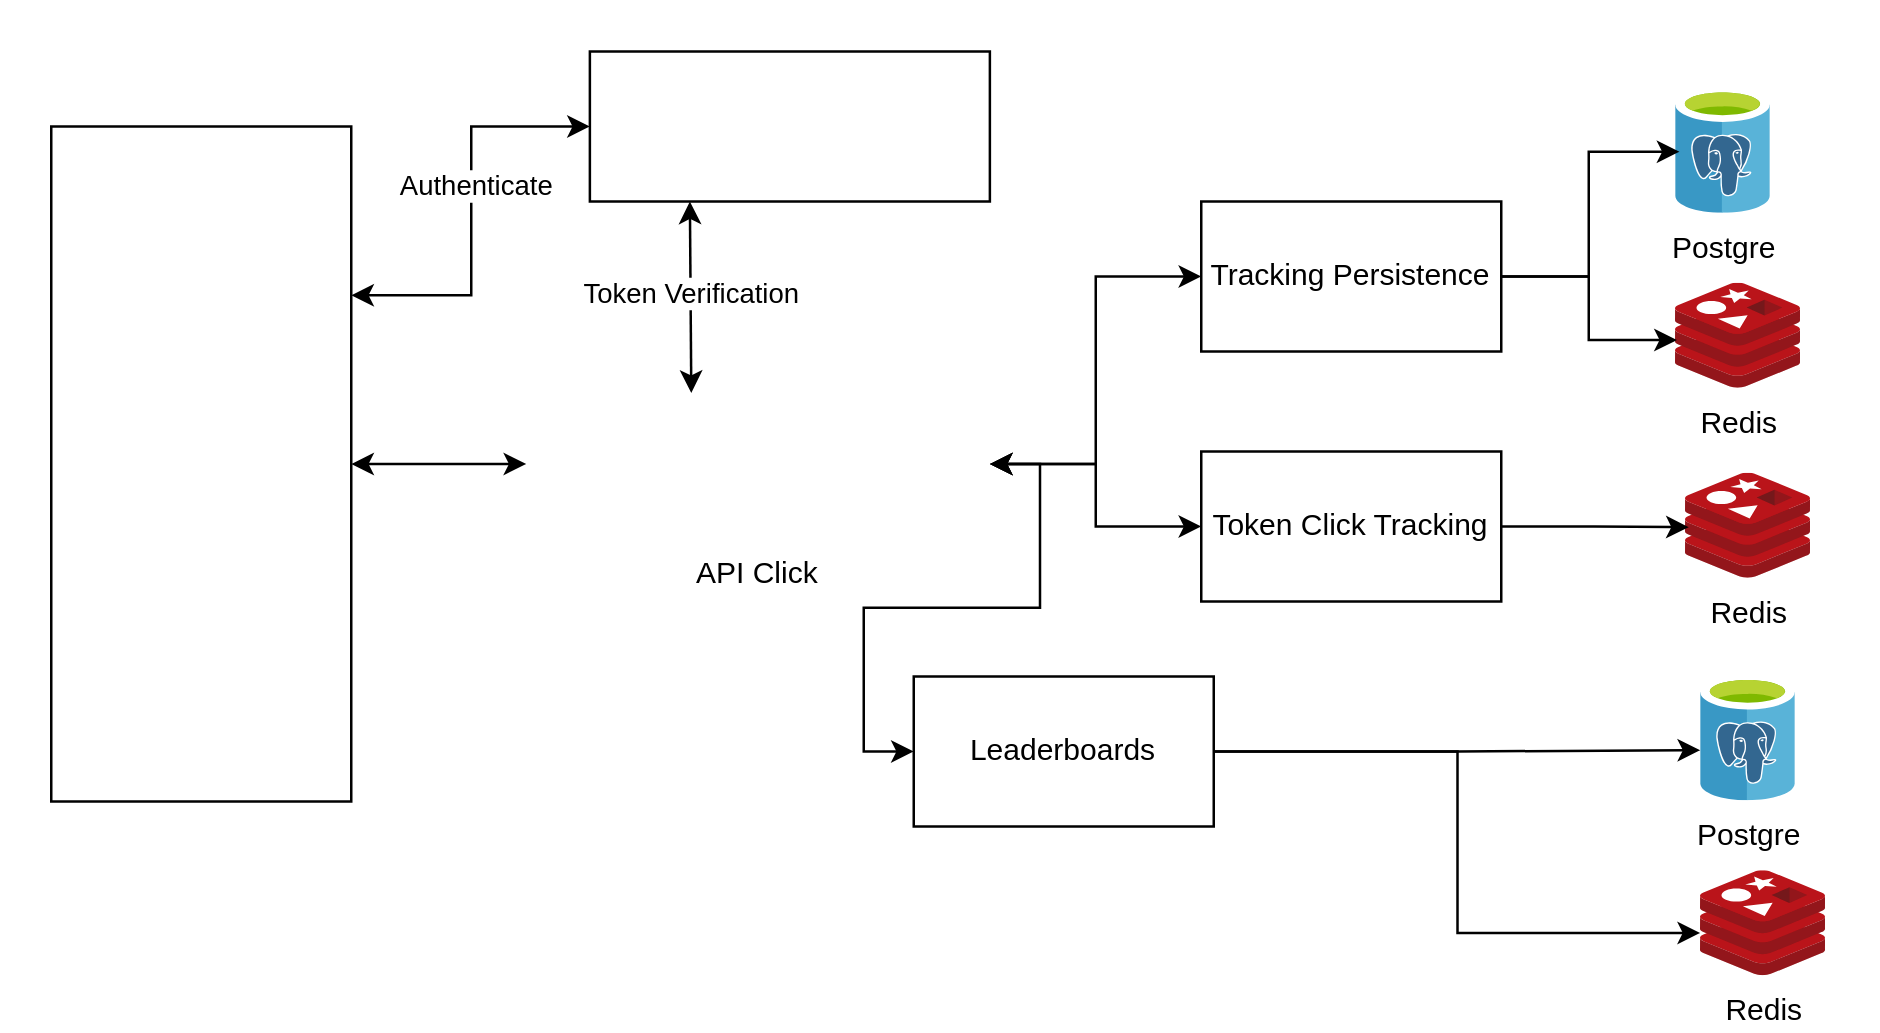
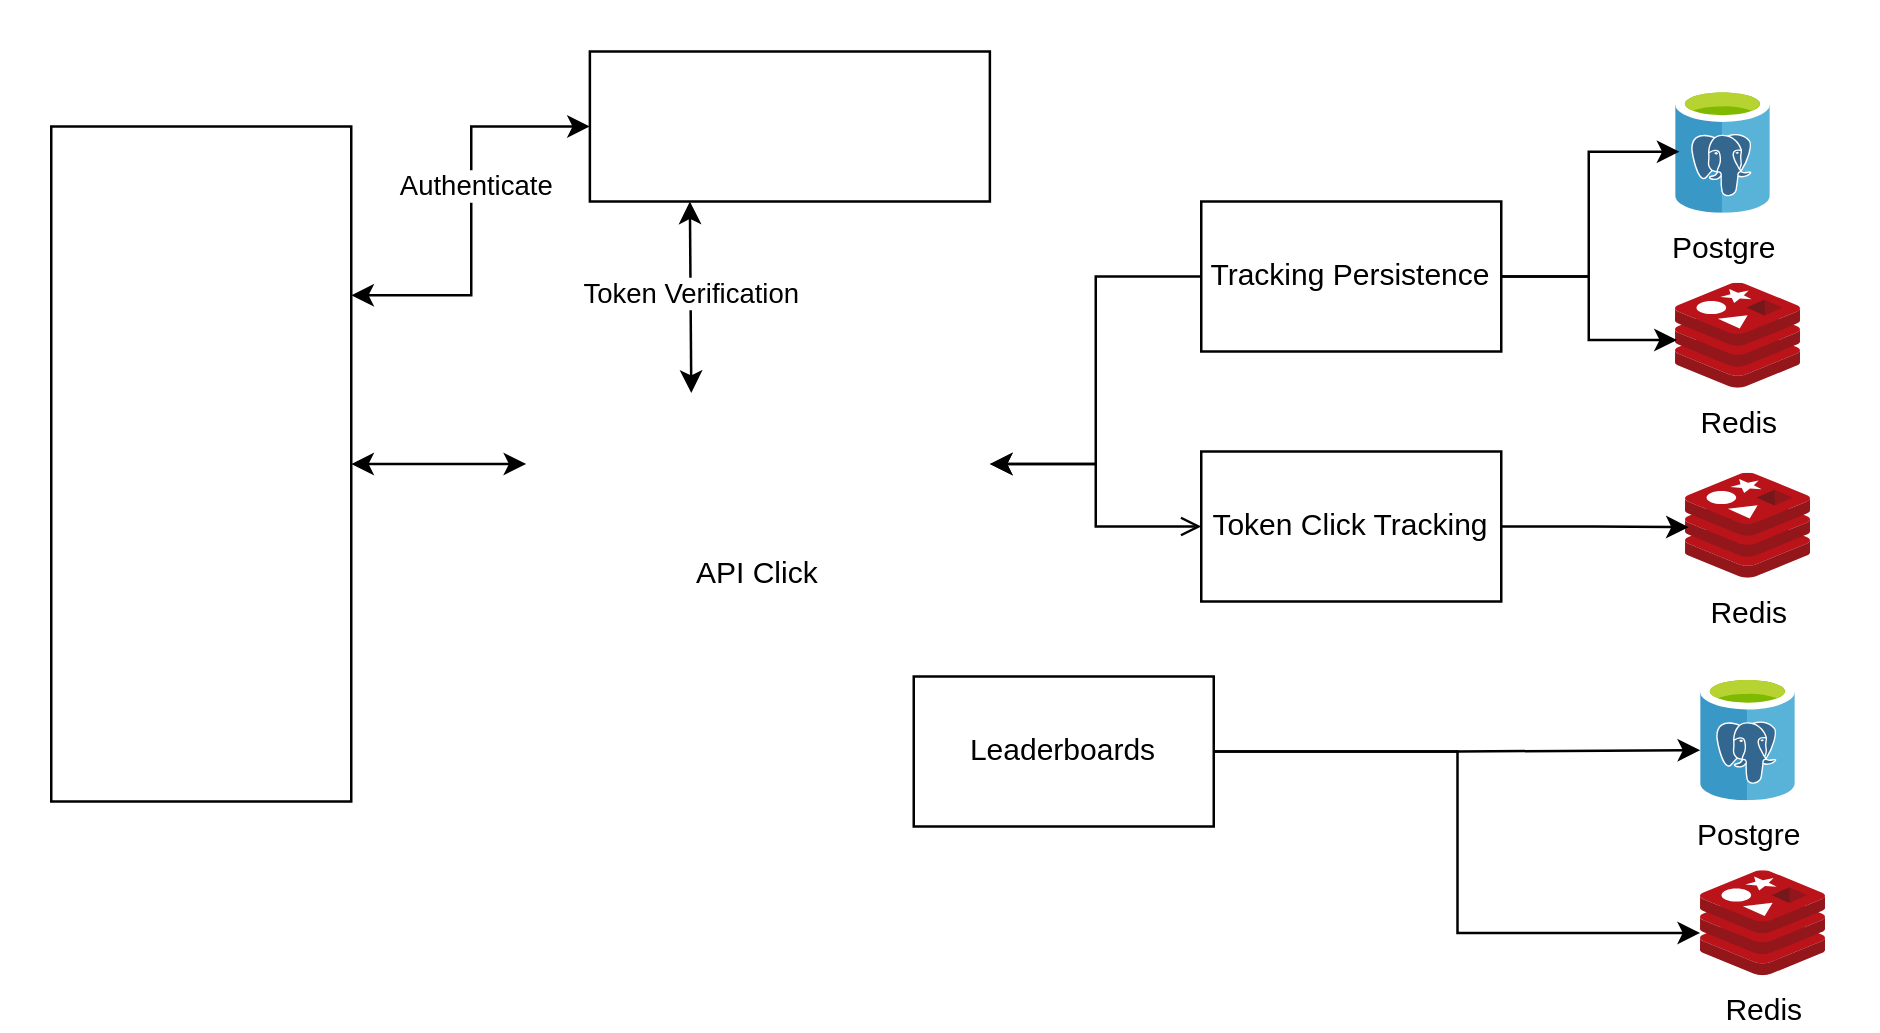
- <mxCell id="5" style="edgeStyle=orthogonalEdgeStyle;rounded=0;orthogonalLoop=1;jettySize=auto;html=1;exitX=1;exitY=0.5;exitDx=0;exitDy=0;entryX=0;entryY=0.5;entryDx=0;entryDy=0;startArrow=classic;startFill=1;" edge="1" parent="1" source="8" target="11"><mxGeometry relative="1" as="geometry" /></mxCell>
+ <mxCell id="5" style="edgeStyle=orthogonalEdgeStyle;rounded=0;orthogonalLoop=1;jettySize=auto;html=1;exitX=1;exitY=0.5;exitDx=0;exitDy=0;entryX=0;entryY=0.5;entryDx=0;entryDy=0;startArrow=classic;startFill=1;endArrow=none;" edge="1" parent="1" source="8" target="11"><mxGeometry relative="1" as="geometry" /></mxCell>
- <mxCell id="6" style="edgeStyle=orthogonalEdgeStyle;rounded=0;orthogonalLoop=1;jettySize=auto;html=1;exitX=1;exitY=0.5;exitDx=0;exitDy=0;entryX=0;entryY=0.5;entryDx=0;entryDy=0;startArrow=classic;startFill=1;" edge="1" parent="1" source="8" target="14"><mxGeometry relative="1" as="geometry" /></mxCell>
+ <mxCell id="6" style="edgeStyle=orthogonalEdgeStyle;rounded=0;orthogonalLoop=1;jettySize=auto;html=1;exitX=1;exitY=0.5;exitDx=0;exitDy=0;entryX=0;entryY=0.5;entryDx=0;entryDy=0;startArrow=classic;startFill=1;endArrow=open;" edge="1" parent="1" source="8" target="14"><mxGeometry relative="1" as="geometry" /></mxCell>
- <mxCell id="7" style="edgeStyle=orthogonalEdgeStyle;rounded=0;orthogonalLoop=1;jettySize=auto;html=1;exitX=1;exitY=0.5;exitDx=0;exitDy=0;entryX=0;entryY=0.5;entryDx=0;entryDy=0;startArrow=classic;startFill=1;" edge="1" parent="1" source="8" target="19"><mxGeometry relative="1" as="geometry" /></mxCell>
